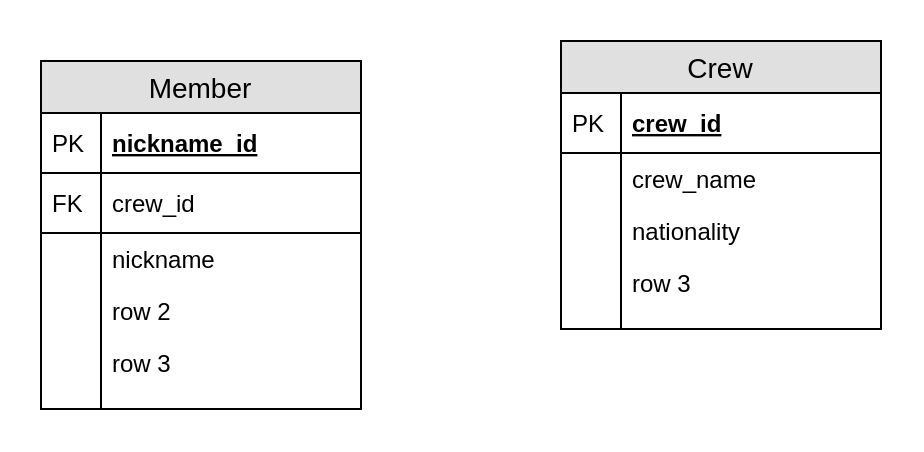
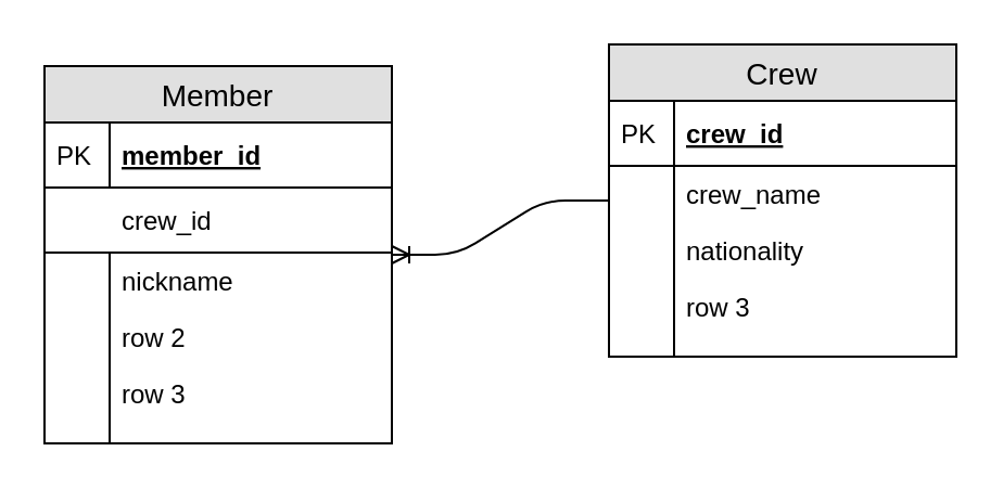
- <mxCell id="15" value="nickname_id" style="shape=partialRectangle;top=0;left=0;right=0;bottom=1;align=left;verticalAlign=middle;fillColor=none;spacingLeft=34;spacingRight=4;overflow=hidden;rotatable=0;points=[[0,0.5],[1,0.5]];portConstraint=eastwest;dropTarget=0;fontStyle=5;fontSize=12;" vertex="1" parent="14"><mxGeometry y="26" width="160" height="30" as="geometry" /></mxCell>
+ <mxCell id="15" value="member_id" style="shape=partialRectangle;top=0;left=0;right=0;bottom=1;align=left;verticalAlign=middle;fillColor=none;spacingLeft=34;spacingRight=4;overflow=hidden;rotatable=0;points=[[0,0.5],[1,0.5]];portConstraint=eastwest;dropTarget=0;fontStyle=5;fontSize=12;" vertex="1" parent="14"><mxGeometry y="26" width="160" height="30" as="geometry" /></mxCell>
- <mxCell id="18" value="FK" style="shape=partialRectangle;top=0;left=0;bottom=0;fillColor=none;align=left;verticalAlign=middle;spacingLeft=4;spacingRight=4;overflow=hidden;rotatable=0;points=[];portConstraint=eastwest;part=1;fontSize=12;" vertex="1" connectable="0" parent="17"><mxGeometry width="30" height="30" as="geometry" /></mxCell>
+ <mxCell id="2" value="" style="edgeStyle=entityRelationEdgeStyle;fontSize=12;html=1;endArrow=ERoneToMany;" edge="1" parent="1" source="3" target="14"><mxGeometry width="100" height="100" relative="1" as="geometry"><mxPoint x="0" y="670" as="sourcePoint" /><mxPoint x="100" y="570" as="targetPoint" /></mxGeometry></mxCell>
